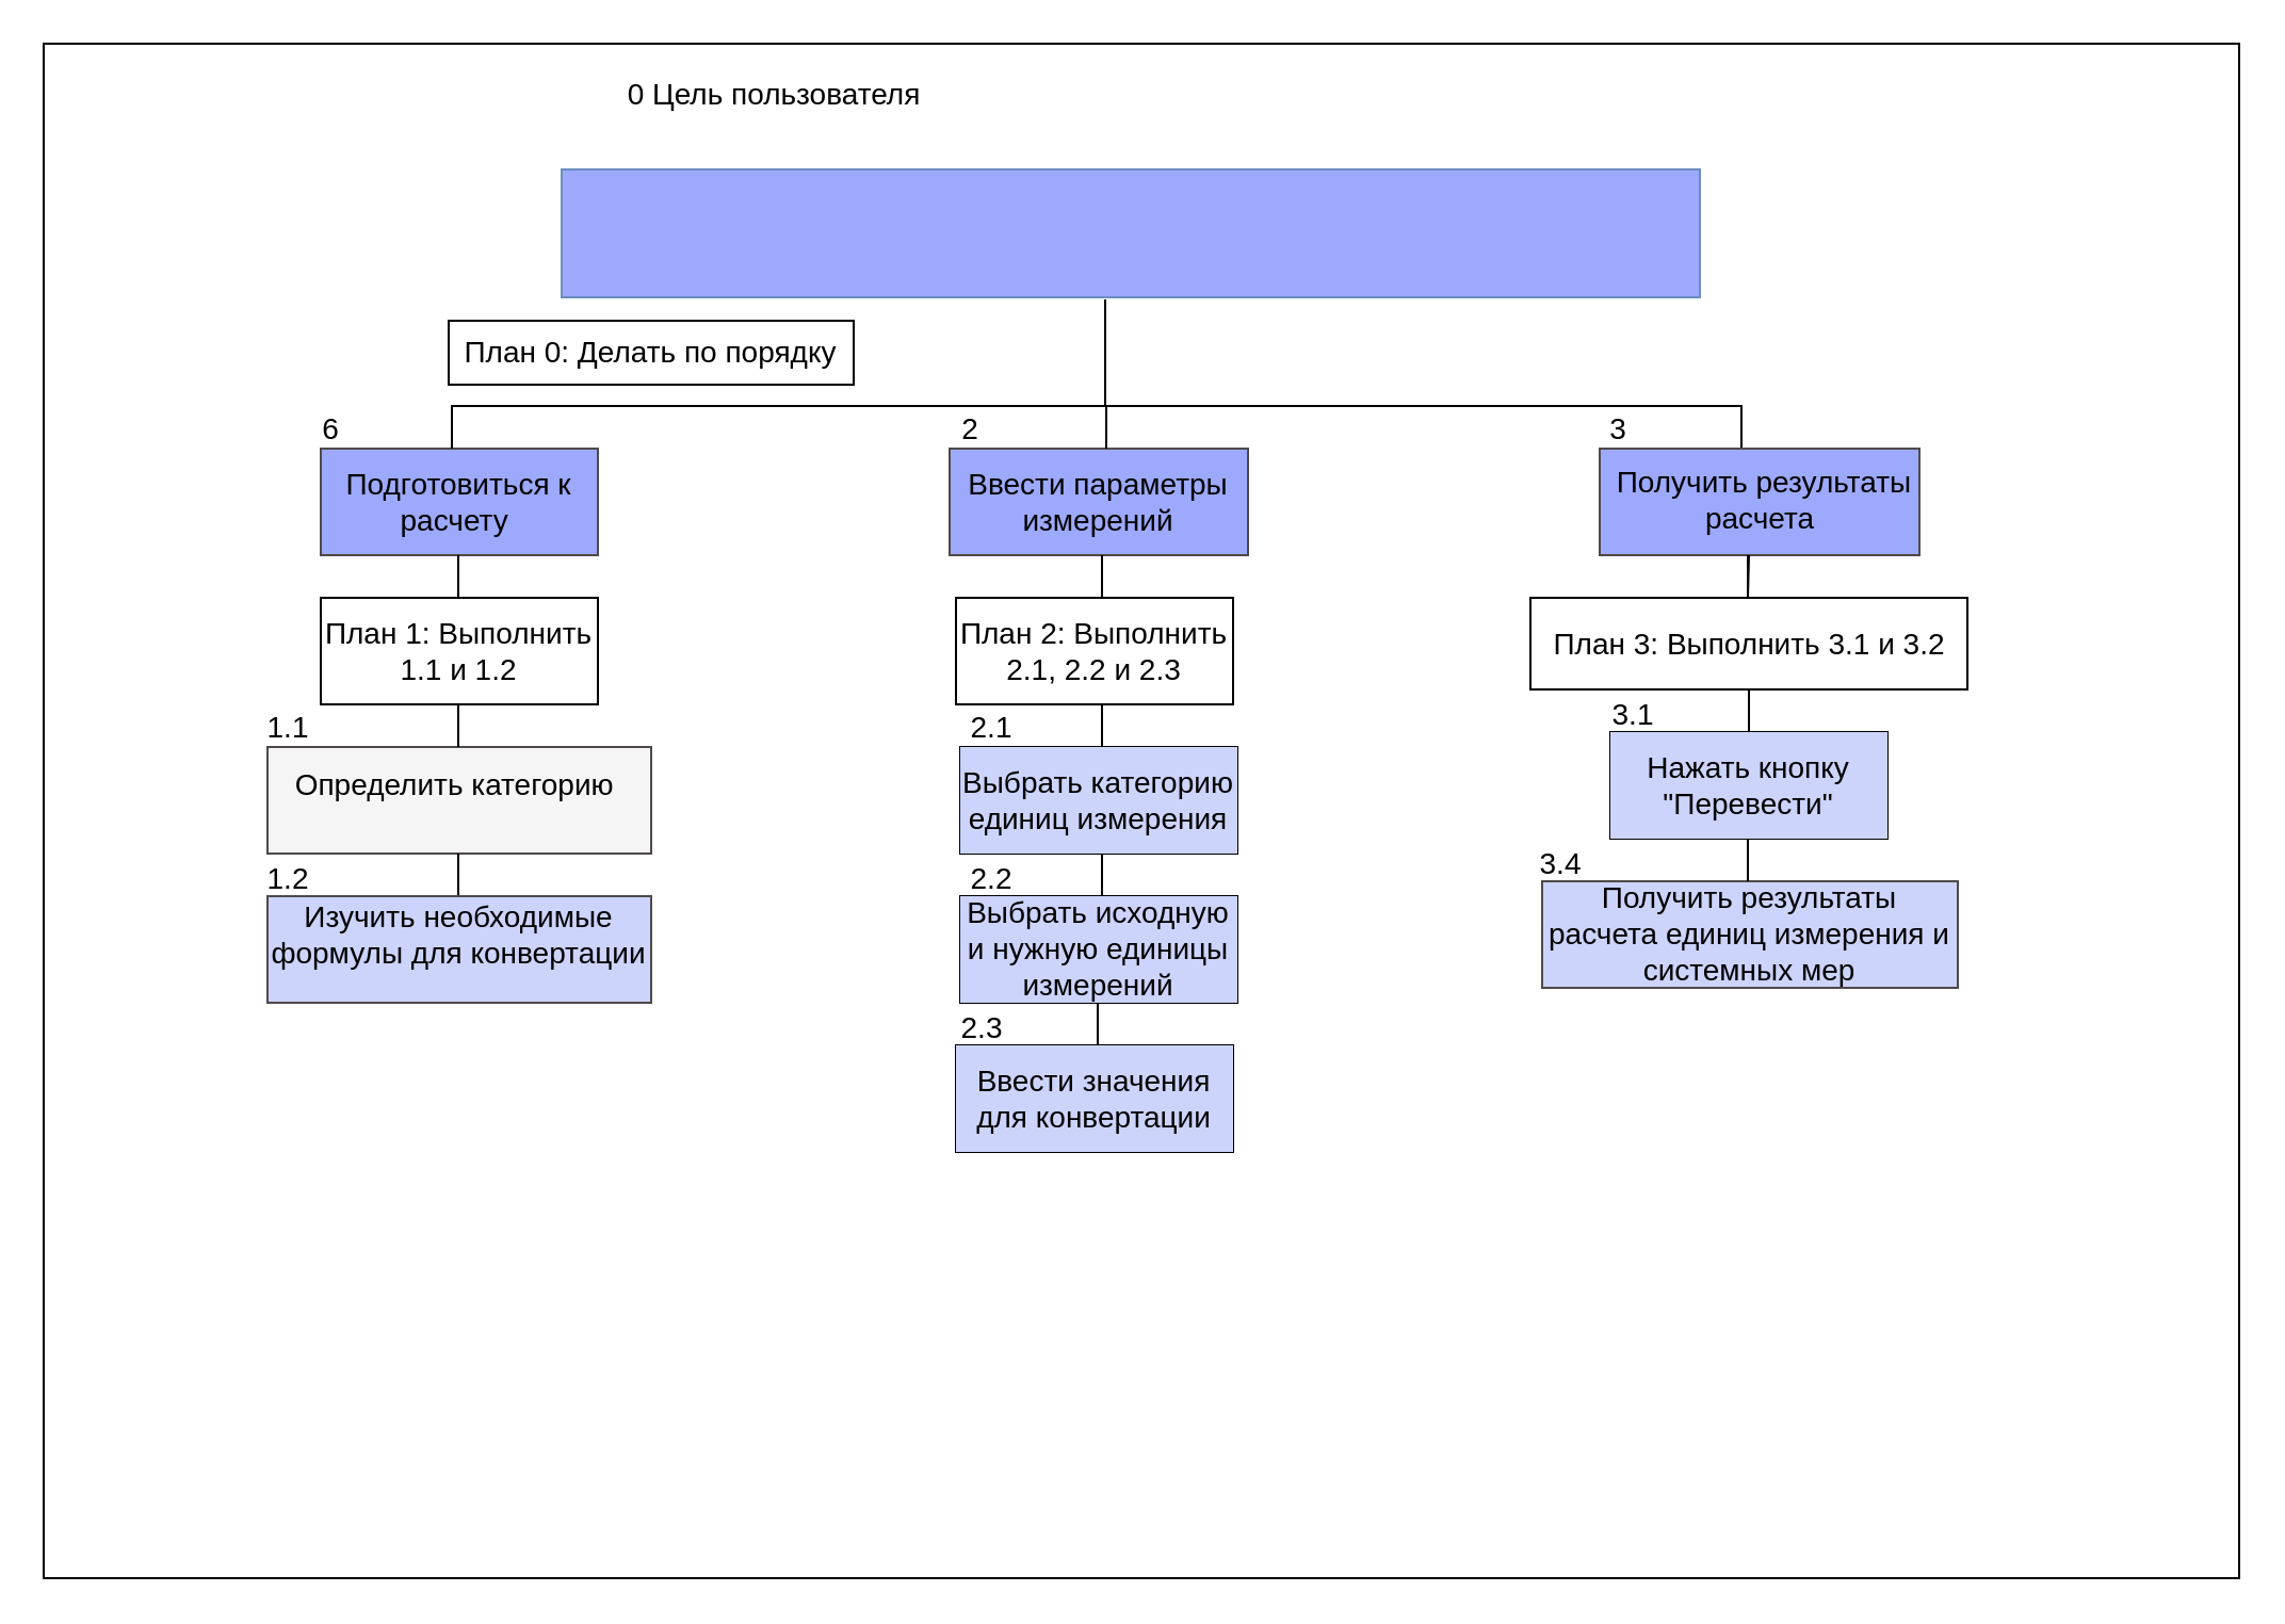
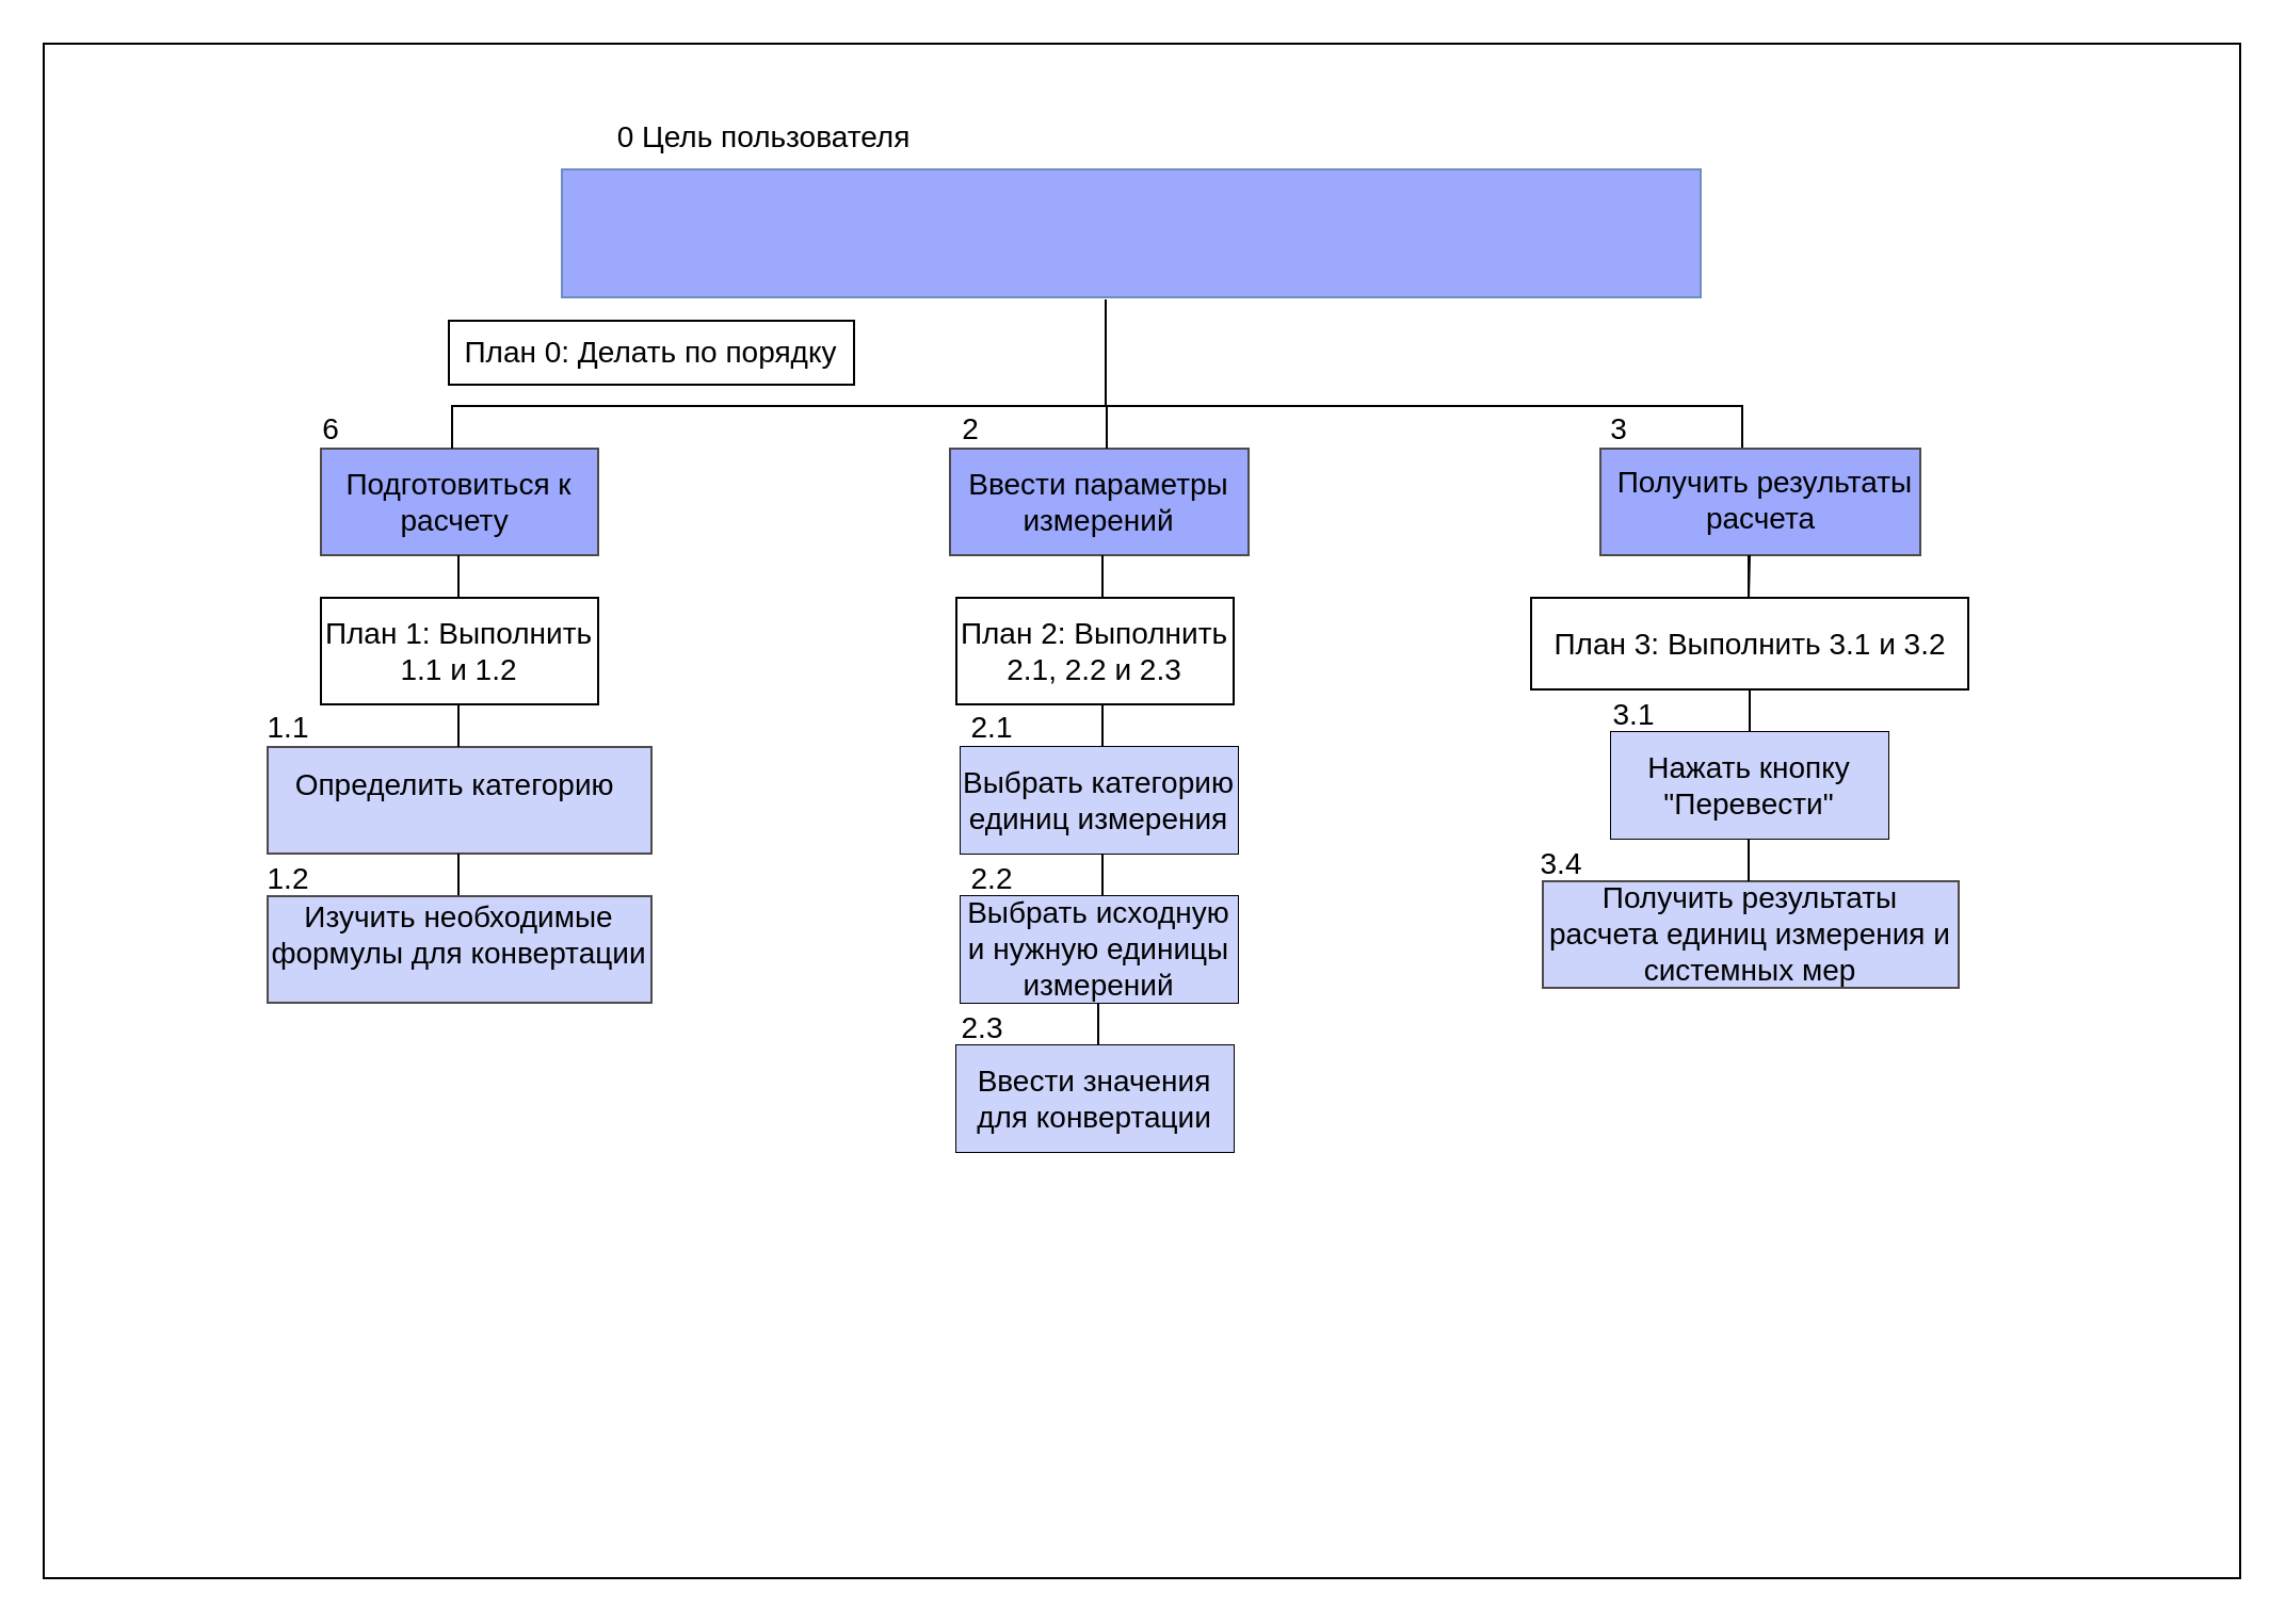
- <mxCell id="15" value="0 Цель пользователя" style="text;html=1;strokeColor=none;fillColor=none;align=center;verticalAlign=middle;whiteSpace=wrap;rounded=0;fontSize=14;" parent="1" vertex="1"><mxGeometry x="268" y="29" width="190" height="30" as="geometry" /></mxCell>
+ <mxCell id="15" value="0 Цель пользователя" style="text;html=1;strokeColor=none;fillColor=none;align=center;verticalAlign=middle;whiteSpace=wrap;rounded=0;fontSize=14;" parent="1" vertex="1"><mxGeometry x="263" y="49" width="190" height="30" as="geometry" /></mxCell>
- <mxCell id="20" value="Определить категорию&amp;nbsp;&lt;br&gt;&lt;p class=&quot;MsoListParagraph&quot;&gt;&lt;/p&gt;" style="rounded=0;whiteSpace=wrap;html=1;fontSize=14;fillColor=#f5f5f5;strokeColor=#4F4A4A;" parent="1" vertex="1"><mxGeometry x="125" y="350" width="180" height="50" as="geometry" /></mxCell>
+ <mxCell id="20" value="Определить категорию&amp;nbsp;&lt;br&gt;&lt;p class=&quot;MsoListParagraph&quot;&gt;&lt;/p&gt;" style="rounded=0;whiteSpace=wrap;html=1;fontSize=14;fillColor=#CCD4FC;strokeColor=#4F4A4A;" parent="1" vertex="1"><mxGeometry x="125" y="350" width="180" height="50" as="geometry" /></mxCell>
